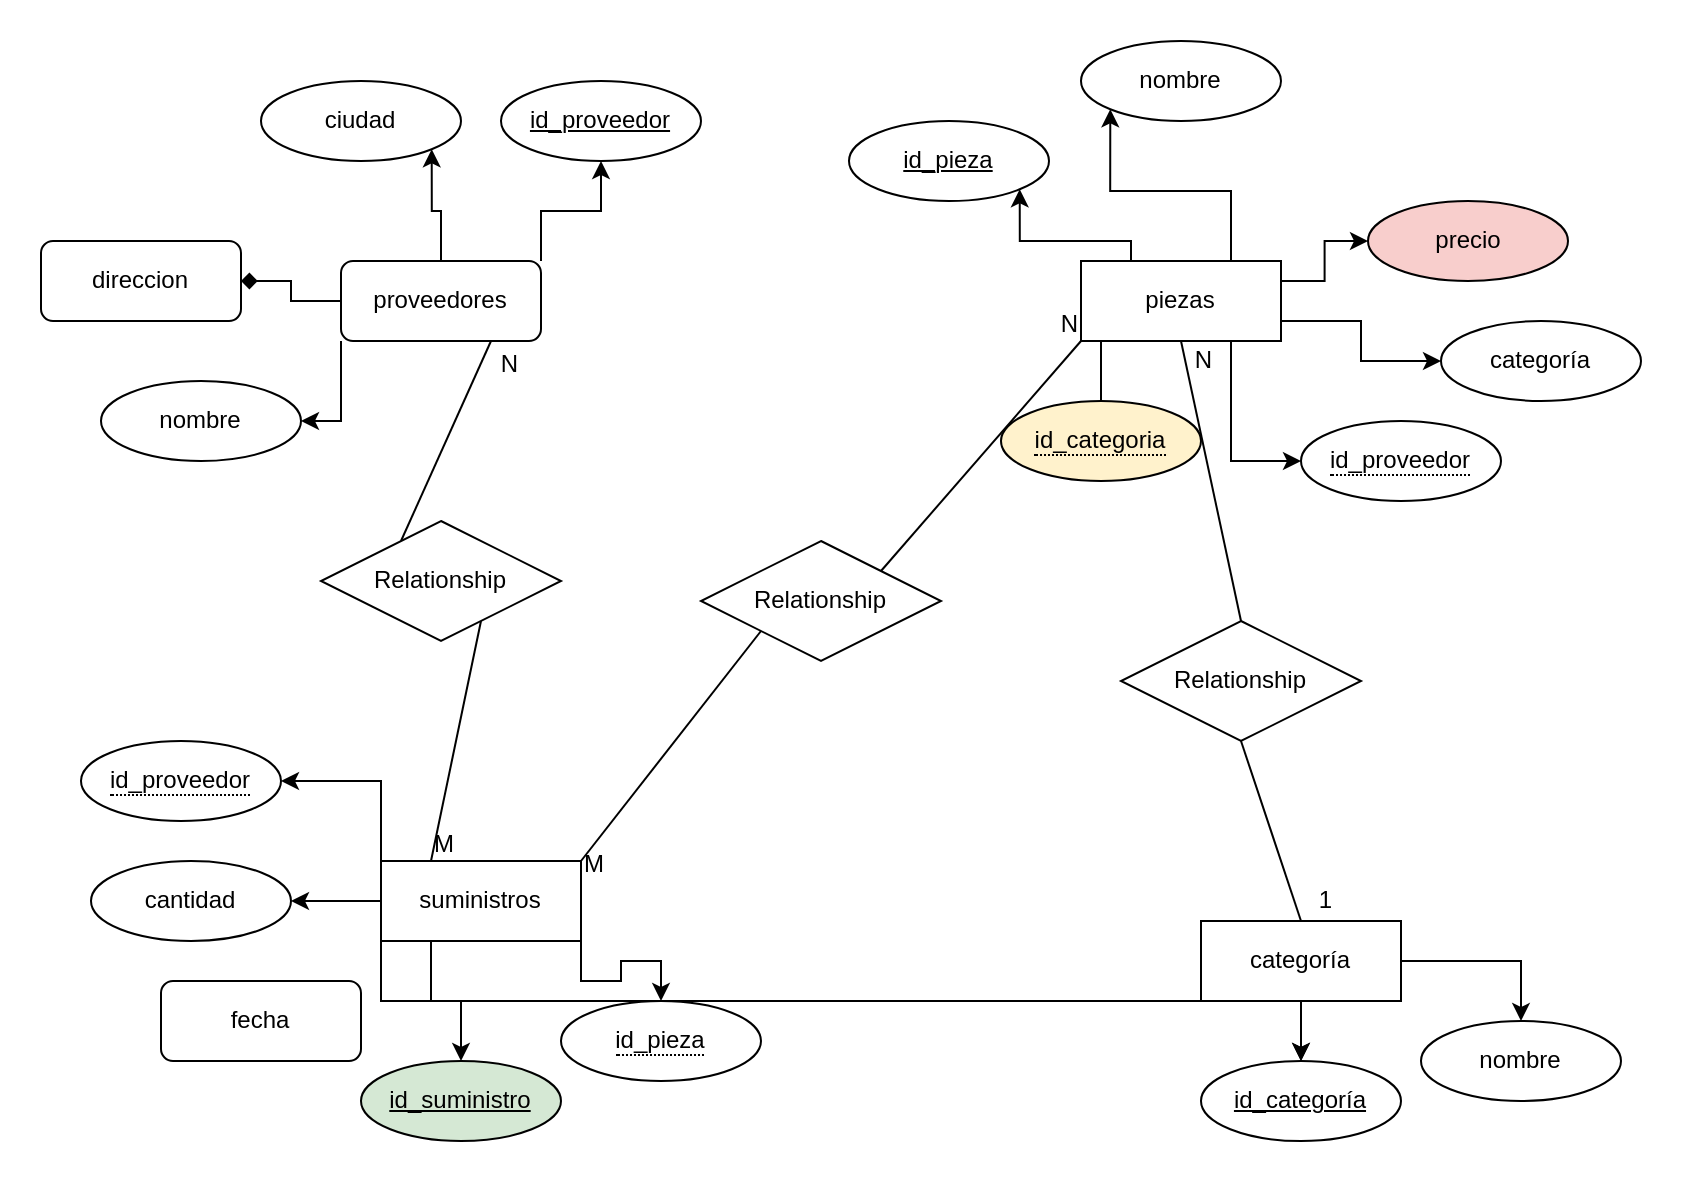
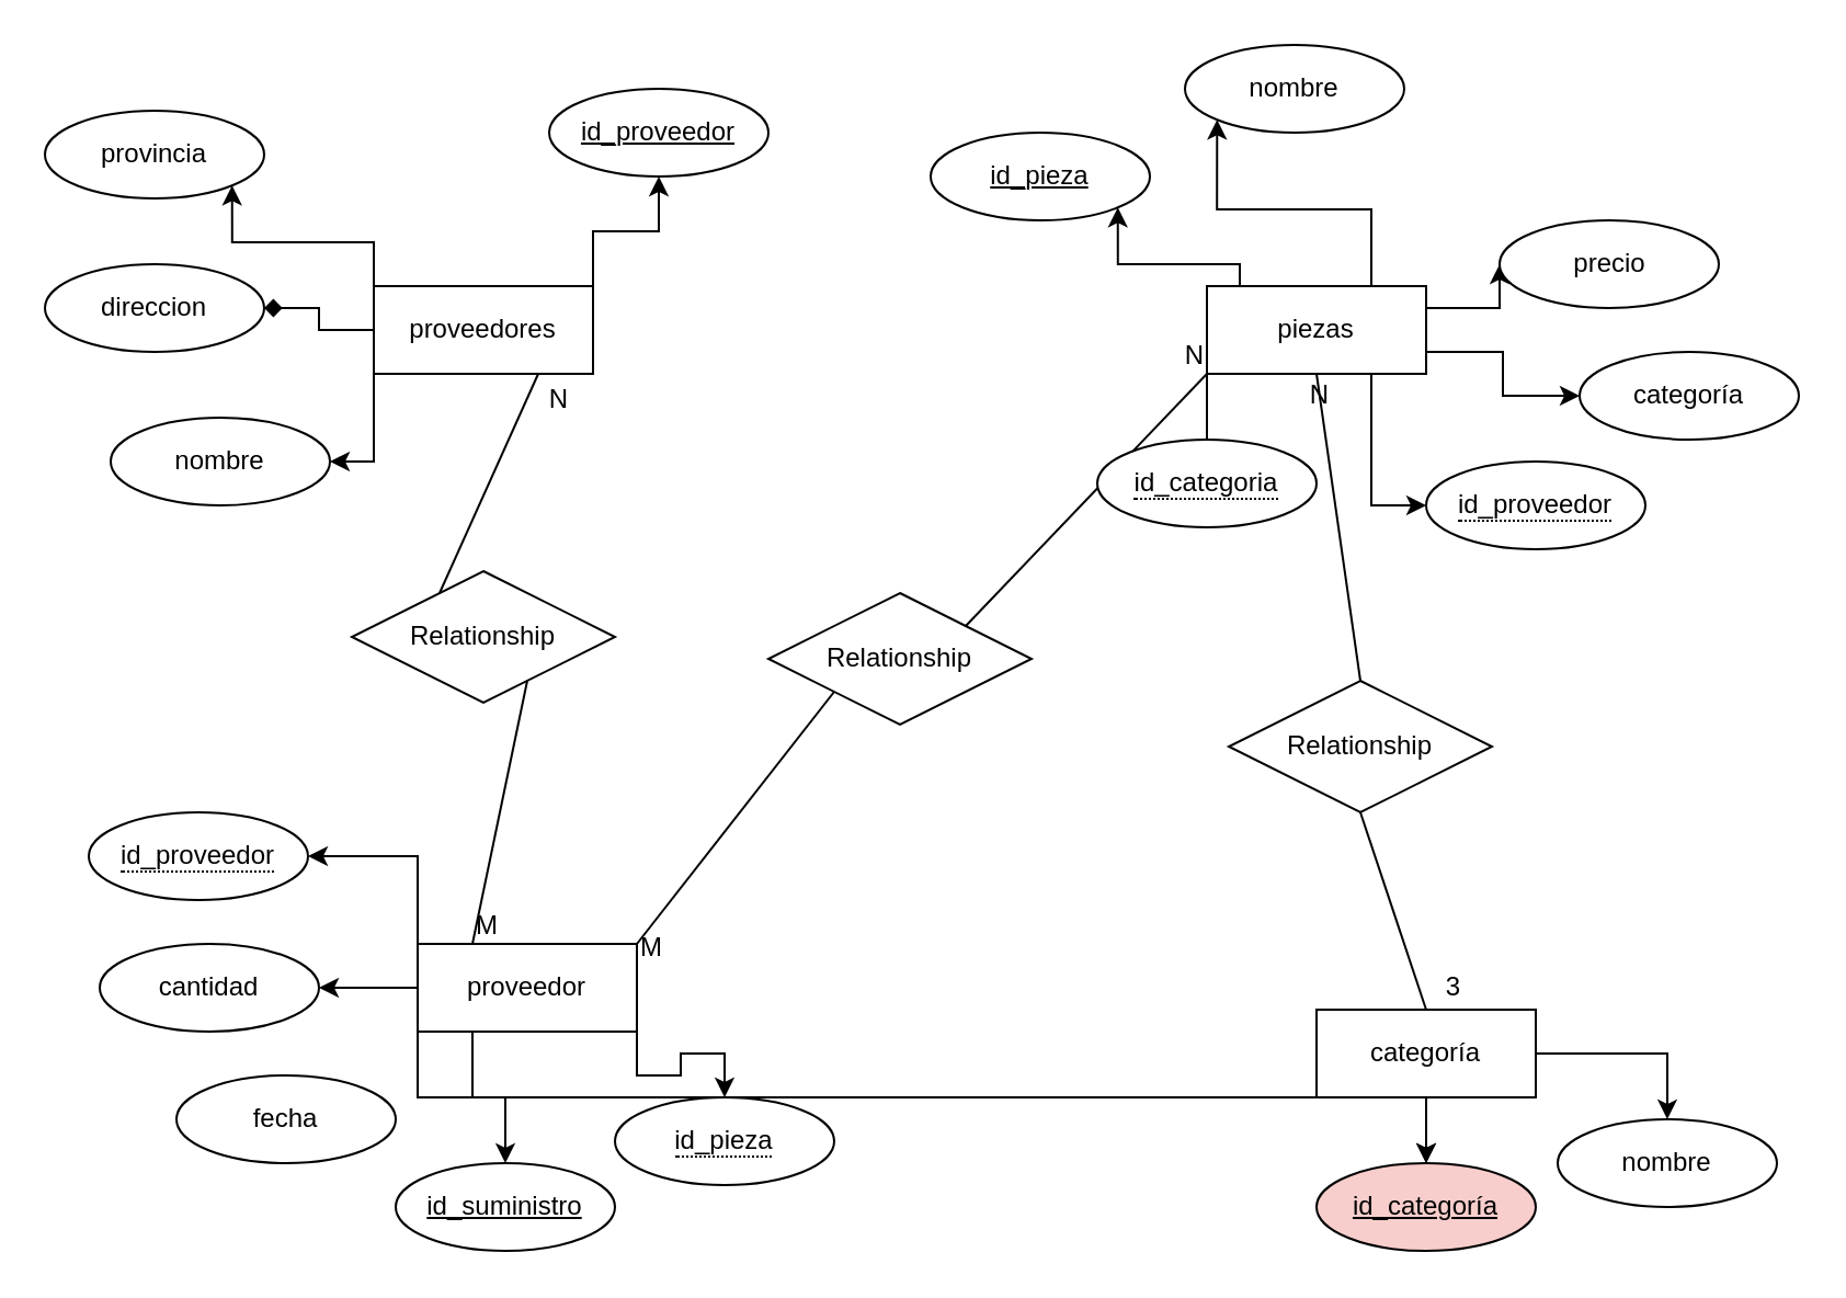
- <mxCell id="10" value="ciudad" style="ellipse;whiteSpace=wrap;html=1;align=center;" parent="1" vertex="1"><mxGeometry x="130" y="40" width="100" height="40" as="geometry" /></mxCell>
+ <mxCell id="11" value="provincia" style="ellipse;whiteSpace=wrap;html=1;align=center;" parent="1" vertex="1"><mxGeometry x="20" y="50" width="100" height="40" as="geometry" /></mxCell>
- <mxCell id="3" style="edgeStyle=orthogonalEdgeStyle;rounded=0;orthogonalLoop=1;jettySize=auto;html=1;exitX=0.5;exitY=0;exitDx=0;exitDy=0;entryX=1;entryY=1;entryDx=0;entryDy=0;" parent="1" source="7" target="10" edge="1"><mxGeometry relative="1" as="geometry" /></mxCell>
+ <mxCell id="4" style="edgeStyle=orthogonalEdgeStyle;rounded=0;orthogonalLoop=1;jettySize=auto;html=1;exitX=0;exitY=0;exitDx=0;exitDy=0;entryX=1;entryY=1;entryDx=0;entryDy=0;" parent="1" source="7" target="11" edge="1"><mxGeometry relative="1" as="geometry" /></mxCell>
- <mxCell id="21" value="precio" style="ellipse;whiteSpace=wrap;html=1;align=center;fillColor=#f8cecc;" parent="1" vertex="1"><mxGeometry x="683.5" y="100" width="100" height="40" as="geometry" /></mxCell>
+ <mxCell id="21" value="precio" style="ellipse;whiteSpace=wrap;html=1;align=center;" parent="1" vertex="1"><mxGeometry x="683.5" y="100" width="100" height="40" as="geometry" /></mxCell>
- <mxCell id="9" value="direccion" style="whiteSpace=wrap;html=1;align=center;rounded=1;" parent="1" vertex="1"><mxGeometry x="20" y="120" width="100" height="40" as="geometry" /></mxCell>
+ <mxCell id="9" value="direccion" style="ellipse;whiteSpace=wrap;html=1;align=center;" parent="1" vertex="1"><mxGeometry x="20" y="120" width="100" height="40" as="geometry" /></mxCell>
- <mxCell id="7" value="proveedores" style="whiteSpace=wrap;html=1;align=center;rounded=1;" parent="1" vertex="1"><mxGeometry x="170" y="130" width="100" height="40" as="geometry" /></mxCell>
+ <mxCell id="7" value="proveedores" style="whiteSpace=wrap;html=1;align=center;" parent="1" vertex="1"><mxGeometry x="170" y="130" width="100" height="40" as="geometry" /></mxCell>
- <mxCell id="19" value="piezas" style="whiteSpace=wrap;html=1;align=center;" parent="1" vertex="1"><mxGeometry x="540" y="130" width="100" height="40" as="geometry" /></mxCell>
+ <mxCell id="19" value="piezas" style="whiteSpace=wrap;html=1;align=center;" parent="1" vertex="1"><mxGeometry x="550" y="130" width="100" height="40" as="geometry" /></mxCell>
- <mxCell id="56" value="&lt;span style=&quot;border-bottom: 1px dotted&quot;&gt;id_categoria&lt;/span&gt;" style="ellipse;whiteSpace=wrap;html=1;align=center;fillColor=#fff2cc;" parent="1" vertex="1"><mxGeometry x="500" y="200" width="100" height="40" as="geometry" /></mxCell>
+ <mxCell id="56" value="&lt;span style=&quot;border-bottom: 1px dotted&quot;&gt;id_categoria&lt;/span&gt;" style="ellipse;whiteSpace=wrap;html=1;align=center;" parent="1" vertex="1"><mxGeometry x="500" y="200" width="100" height="40" as="geometry" /></mxCell>
- <mxCell id="39" value="1" style="resizable=0;html=1;whiteSpace=wrap;align=right;verticalAlign=bottom;" parent="1" connectable="0" vertex="1"><mxGeometry x="700" y="130" as="geometry"><mxPoint x="-33" y="328" as="offset" /></mxGeometry></mxCell>
+ <mxCell id="39" value="3" style="resizable=0;html=1;whiteSpace=wrap;align=right;verticalAlign=bottom;" parent="1" connectable="0" vertex="1"><mxGeometry x="700" y="130" as="geometry"><mxPoint x="-33" y="328" as="offset" /></mxGeometry></mxCell>
- <mxCell id="34" value="suministros" style="whiteSpace=wrap;html=1;align=center;" parent="1" vertex="1"><mxGeometry x="190" y="430" width="100" height="40" as="geometry" /></mxCell>
+ <mxCell id="34" value="proveedor" style="whiteSpace=wrap;html=1;align=center;" parent="1" vertex="1"><mxGeometry x="190" y="430" width="100" height="40" as="geometry" /></mxCell>
- <mxCell id="36" value="fecha" style="whiteSpace=wrap;html=1;align=center;rounded=1;" parent="1" vertex="1"><mxGeometry x="80" y="490" width="100" height="40" as="geometry" /></mxCell>
+ <mxCell id="36" value="fecha" style="ellipse;whiteSpace=wrap;html=1;align=center;" parent="1" vertex="1"><mxGeometry x="80" y="490" width="100" height="40" as="geometry" /></mxCell>
- <mxCell id="37" value="id_suministro" style="ellipse;whiteSpace=wrap;html=1;align=center;fontStyle=4;fillColor=#d5e8d4;" parent="1" vertex="1"><mxGeometry x="180" y="530" width="100" height="40" as="geometry" /></mxCell>
+ <mxCell id="37" value="id_suministro" style="ellipse;whiteSpace=wrap;html=1;align=center;fontStyle=4;" parent="1" vertex="1"><mxGeometry x="180" y="530" width="100" height="40" as="geometry" /></mxCell>
- <mxCell id="27" value="id_categoría" style="ellipse;whiteSpace=wrap;html=1;align=center;fontStyle=4;" parent="1" vertex="1"><mxGeometry x="600" y="530" width="100" height="40" as="geometry" /></mxCell>
+ <mxCell id="27" value="id_categoría" style="ellipse;whiteSpace=wrap;html=1;align=center;fontStyle=4;fillColor=#f8cecc;" parent="1" vertex="1"><mxGeometry x="600" y="530" width="100" height="40" as="geometry" /></mxCell>
